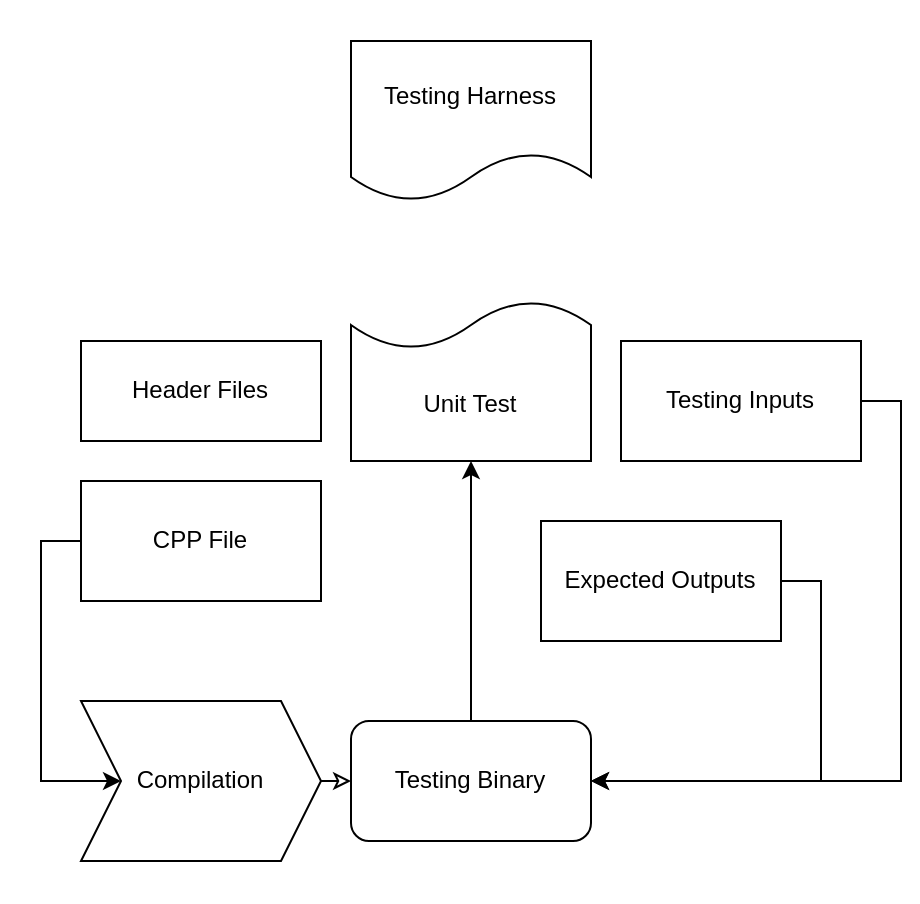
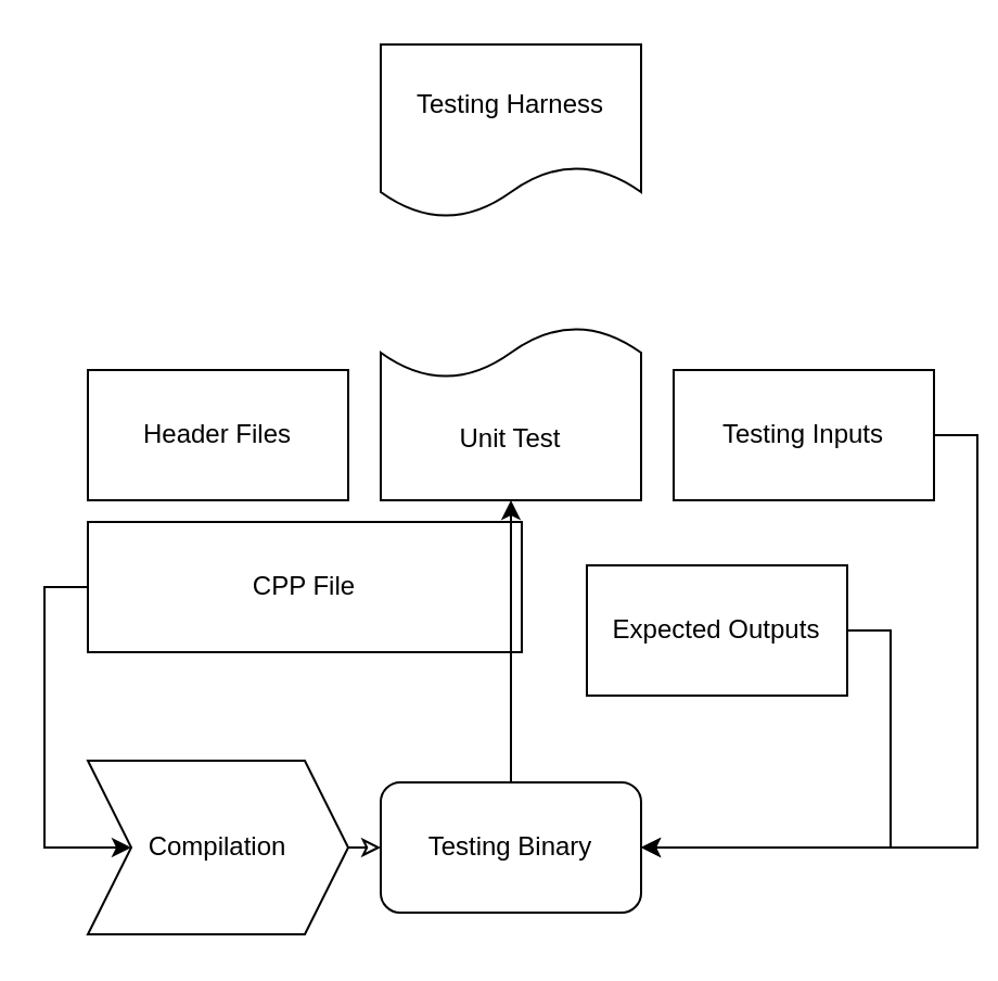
- <mxCell id="3" value="Header Files" style="rounded=0;whiteSpace=wrap;html=1;" parent="1" vertex="1"><mxGeometry x="40" y="170" width="120" height="50" as="geometry" /></mxCell>
+ <mxCell id="3" value="Header Files" style="rounded=0;whiteSpace=wrap;html=1;" parent="1" vertex="1"><mxGeometry x="40" y="170" width="120" height="60" as="geometry" /></mxCell>
- <mxCell id="5" value="CPP File" style="rounded=0;whiteSpace=wrap;html=1;" parent="1" vertex="1"><mxGeometry x="40" y="240" width="120" height="60" as="geometry" /></mxCell>
+ <mxCell id="5" value="CPP File" style="rounded=0;whiteSpace=wrap;html=1;" parent="1" vertex="1"><mxGeometry x="40" y="240" width="200" height="60" as="geometry" /></mxCell>
